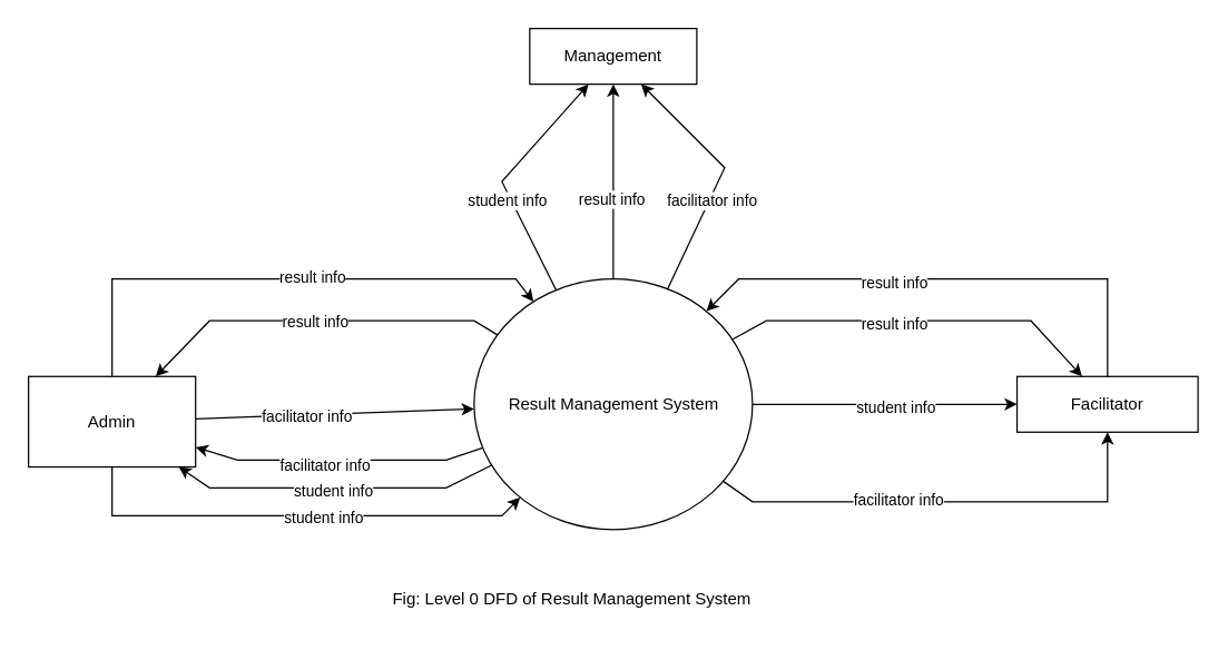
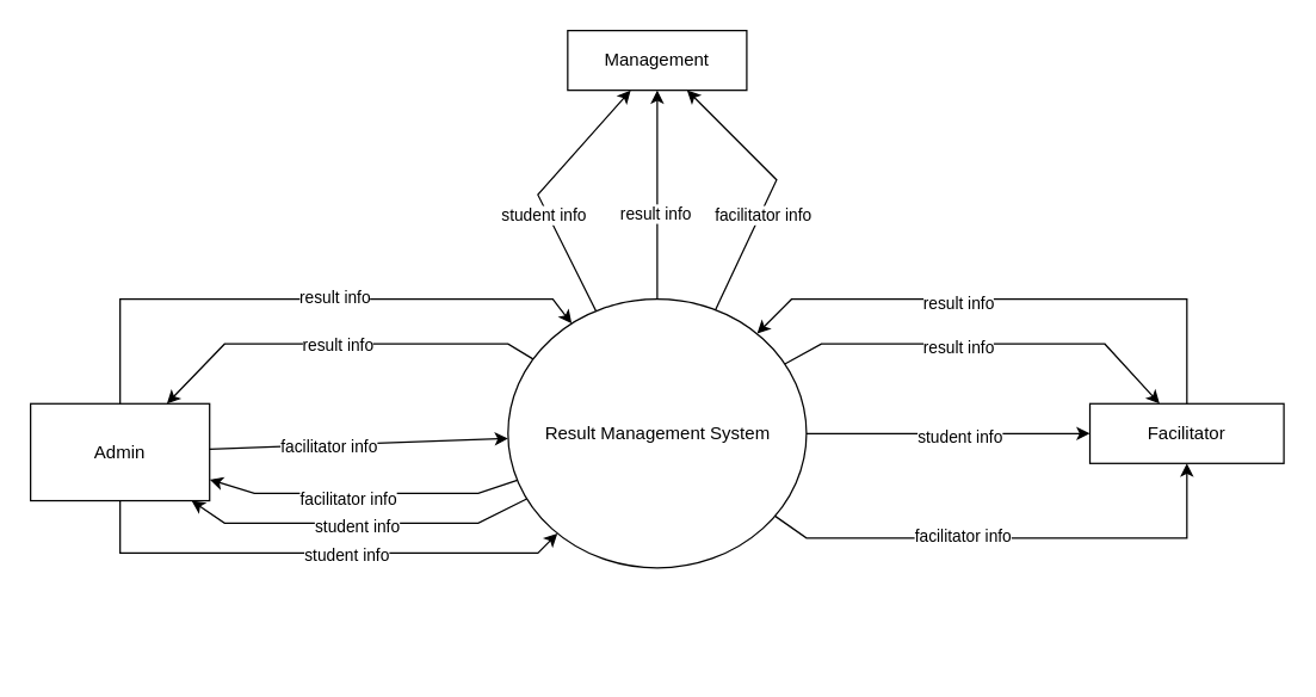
- <mxCell id="32" value="Fig: Level 0 DFD of Result Management System" style="text;html=1;align=center;verticalAlign=middle;resizable=0;points=[];autosize=1;strokeColor=none;fillColor=none;" vertex="1" parent="1"><mxGeometry x="270" y="415" width="280" height="30" as="geometry" /></mxCell>
